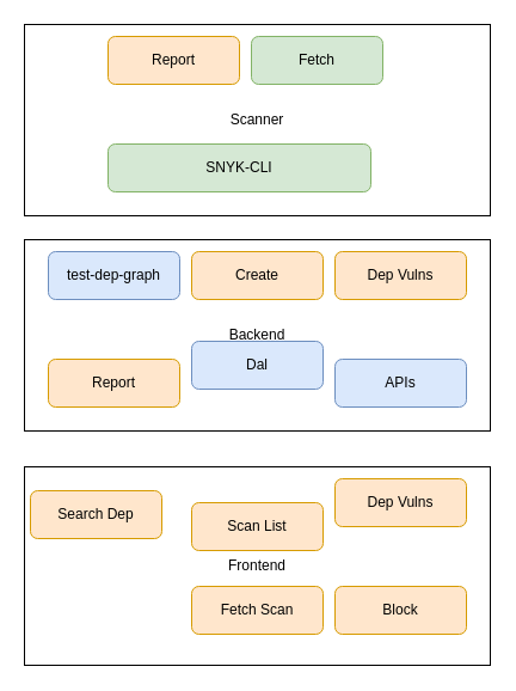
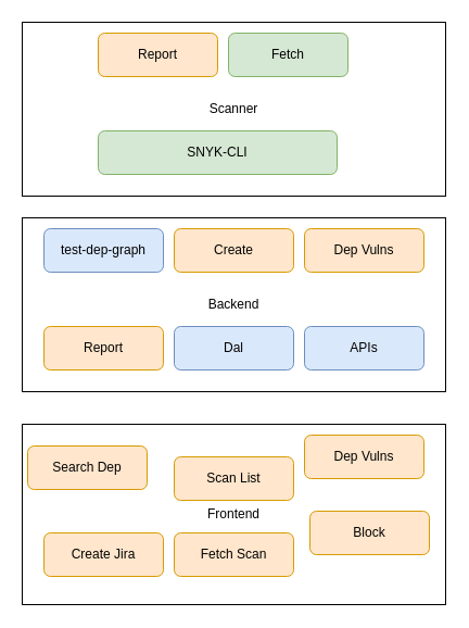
- <mxCell id="18" value="Dal" style="rounded=1;whiteSpace=wrap;html=1;fillColor=#dae8fc;strokeColor=#6c8ebf;" vertex="1" parent="1"><mxGeometry x="160" y="285" width="110" height="40" as="geometry" /></mxCell>
+ <mxCell id="18" value="Dal" style="rounded=1;whiteSpace=wrap;html=1;fillColor=#dae8fc;strokeColor=#6c8ebf;" vertex="1" parent="1"><mxGeometry x="160" y="300" width="110" height="40" as="geometry" /></mxCell>
+ <mxCell id="13" value="Create Jira" style="rounded=1;whiteSpace=wrap;html=1;fillColor=#ffe6cc;strokeColor=#d79b00;" vertex="1" parent="1"><mxGeometry x="40" y="490" width="110" height="40" as="geometry" /></mxCell>
- <mxCell id="16" value="Block" style="rounded=1;whiteSpace=wrap;html=1;fillColor=#ffe6cc;strokeColor=#d79b00;" vertex="1" parent="1"><mxGeometry x="280" y="490" width="110" height="40" as="geometry" /></mxCell>
+ <mxCell id="16" value="Block" style="rounded=1;whiteSpace=wrap;html=1;fillColor=#ffe6cc;strokeColor=#d79b00;" vertex="1" parent="1"><mxGeometry x="285" y="470" width="110" height="40" as="geometry" /></mxCell>
